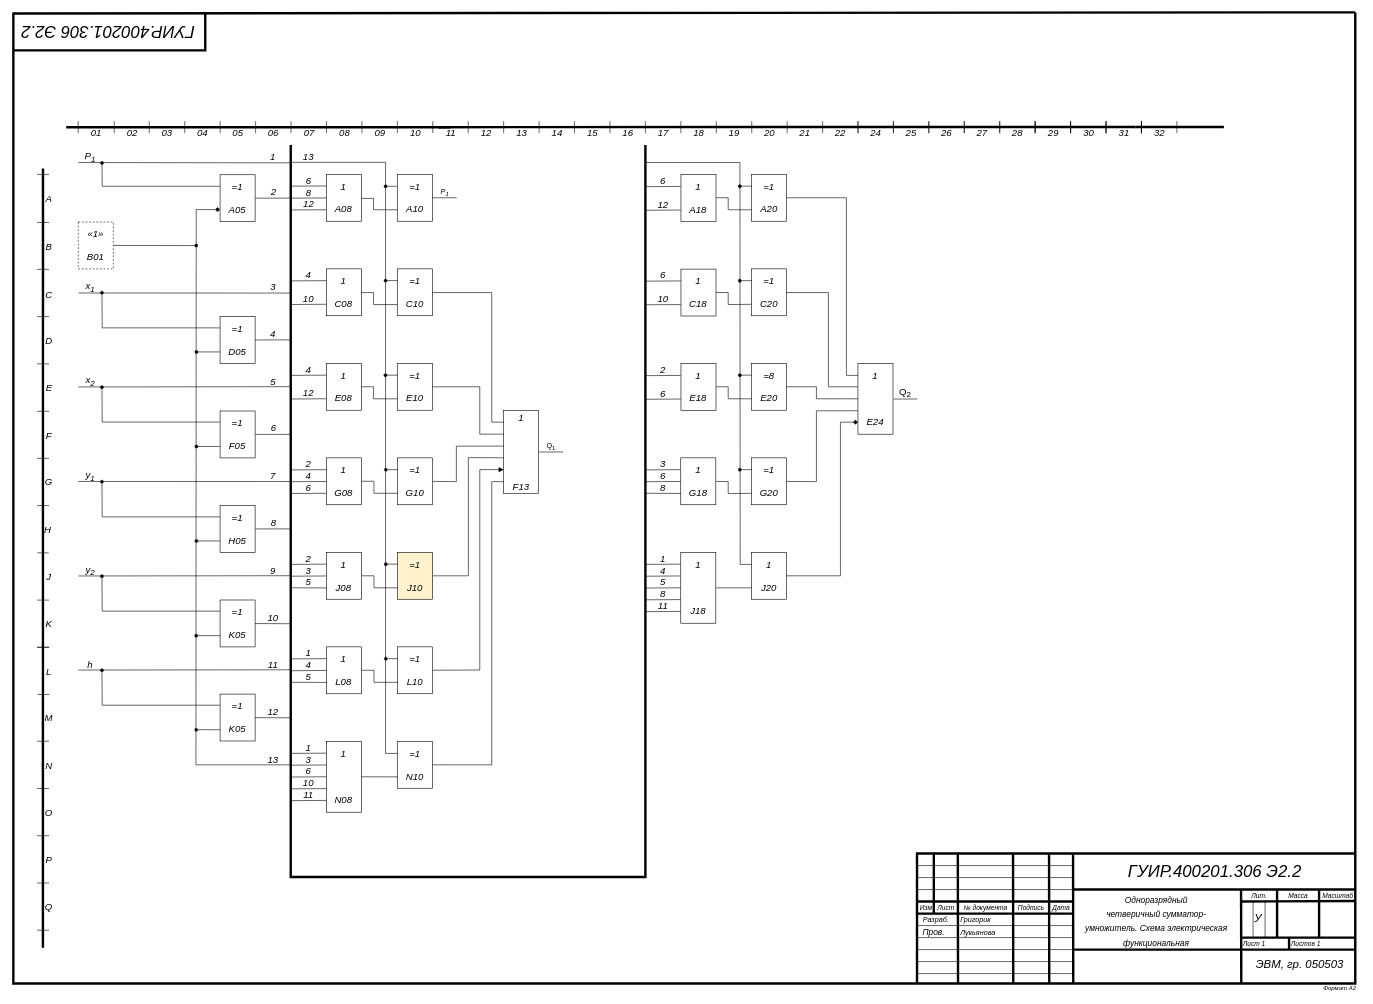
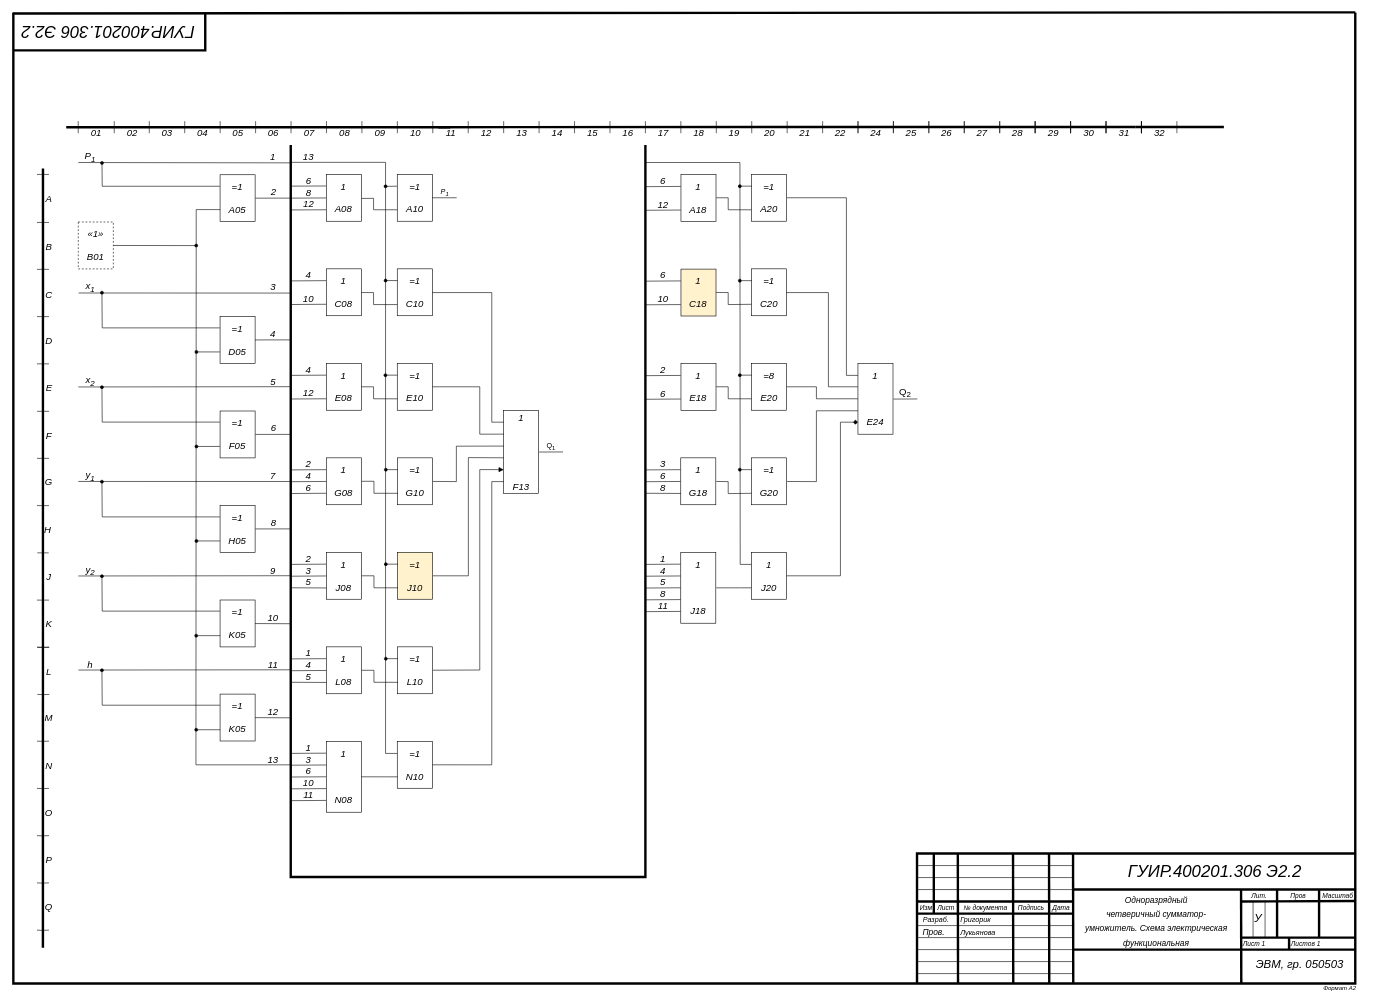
- <mxCell id="170" value="" style="endArrow=diamond;html=1;strokeWidth=1;entryX=0;entryY=0.743;entryDx=0;entryDy=0;entryPerimeter=0;rounded=0;fontStyle=2;" parent="1" source="171" target="169" edge="1"><mxGeometry width="50" height="50" relative="1" as="geometry"><mxPoint x="267.47" y="506.71" as="sourcePoint" /><mxPoint x="287.47" y="447.71" as="targetPoint" /><Array as="points"><mxPoint x="326.47" y="408.71" /><mxPoint x="326.47" y="348.71" /></Array></mxGeometry></mxCell>
+ <mxCell id="170" value="" style="endArrow=none;html=1;strokeWidth=1;entryX=0;entryY=0.743;entryDx=0;entryDy=0;entryPerimeter=0;rounded=0;fontStyle=2" parent="1" source="171" target="169" edge="1"><mxGeometry width="50" height="50" relative="1" as="geometry"><mxPoint x="267.47" y="506.71" as="sourcePoint" /><mxPoint x="287.47" y="447.71" as="targetPoint" /><Array as="points"><mxPoint x="326.47" y="408.71" /><mxPoint x="326.47" y="348.71" /></Array></mxGeometry></mxCell>
- <mxCell id="291" value="&lt;font style=&quot;font-size: 16px&quot;&gt;&lt;span&gt;1&lt;br&gt;&lt;br&gt;C18&lt;br&gt;&lt;/span&gt;&lt;/font&gt;" style="rounded=0;whiteSpace=wrap;html=1;fontStyle=2" parent="1" vertex="1"><mxGeometry x="1134.275" y="447.905" width="58.4" height="78.16" as="geometry" /></mxCell>
+ <mxCell id="291" value="&lt;font style=&quot;font-size: 16px&quot;&gt;&lt;span&gt;1&lt;br&gt;&lt;br&gt;C18&lt;br&gt;&lt;/span&gt;&lt;/font&gt;" style="rounded=0;whiteSpace=wrap;html=1;fontStyle=2;fillColor=#fff2cc;" parent="1" vertex="1"><mxGeometry x="1134.275" y="447.905" width="58.4" height="78.16" as="geometry" /></mxCell>
- <mxCell id="36" value="&lt;font style=&quot;font-size:11px;font-family:Arial;color:#000000;direction:ltr;letter-spacing:0px;line-height:120%;opacity:1&quot;&gt;&lt;i&gt;Масса&lt;br/&gt;&lt;/i&gt;&lt;/font&gt;" style="verticalAlign=middle;align=center;vsdxID=172;fillColor=none;gradientColor=none;shape=stencil(nZBLDoAgDERP0z3SIyjew0SURgSD+Lu9kMZoXLhwN9O+tukAlrNpJg1SzDH4QW/URgNYgZTkjA4UkwJUgGXng+6DX1zLfmoymdXo17xh5zmRJ6Q42BWCfc2oJfdAr+Yv+AP9Cb7OJ3H/2JG1HNGz/84klThPVCc=);strokeColor=none;strokeWidth=4;spacingTop=-1;spacingBottom=-1;spacingLeft=-1;spacingRight=-1;labelBackgroundColor=none;rounded=0;html=1;whiteSpace=wrap;" parent="1" vertex="1"><mxGeometry x="2129.64" y="1483.86" width="66" height="16" as="geometry" /></mxCell>
+ <mxCell id="36" value="&lt;font style=&quot;font-size:11px;font-family:Arial;color:#000000;direction:ltr;letter-spacing:0px;line-height:120%;opacity:1&quot;&gt;&lt;i&gt;Пров&lt;br/&gt;&lt;/i&gt;&lt;/font&gt;" style="verticalAlign=middle;align=center;vsdxID=172;fillColor=none;gradientColor=none;shape=stencil(nZBLDoAgDERP0z3SIyjew0SURgSD+Lu9kMZoXLhwN9O+tukAlrNpJg1SzDH4QW/URgNYgZTkjA4UkwJUgGXng+6DX1zLfmoymdXo17xh5zmRJ6Q42BWCfc2oJfdAr+Yv+AP9Cb7OJ3H/2JG1HNGz/84klThPVCc=);strokeColor=none;strokeWidth=4;spacingTop=-1;spacingBottom=-1;spacingLeft=-1;spacingRight=-1;labelBackgroundColor=none;rounded=0;html=1;whiteSpace=wrap;" parent="1" vertex="1"><mxGeometry x="2129.64" y="1483.86" width="66" height="16" as="geometry" /></mxCell>
